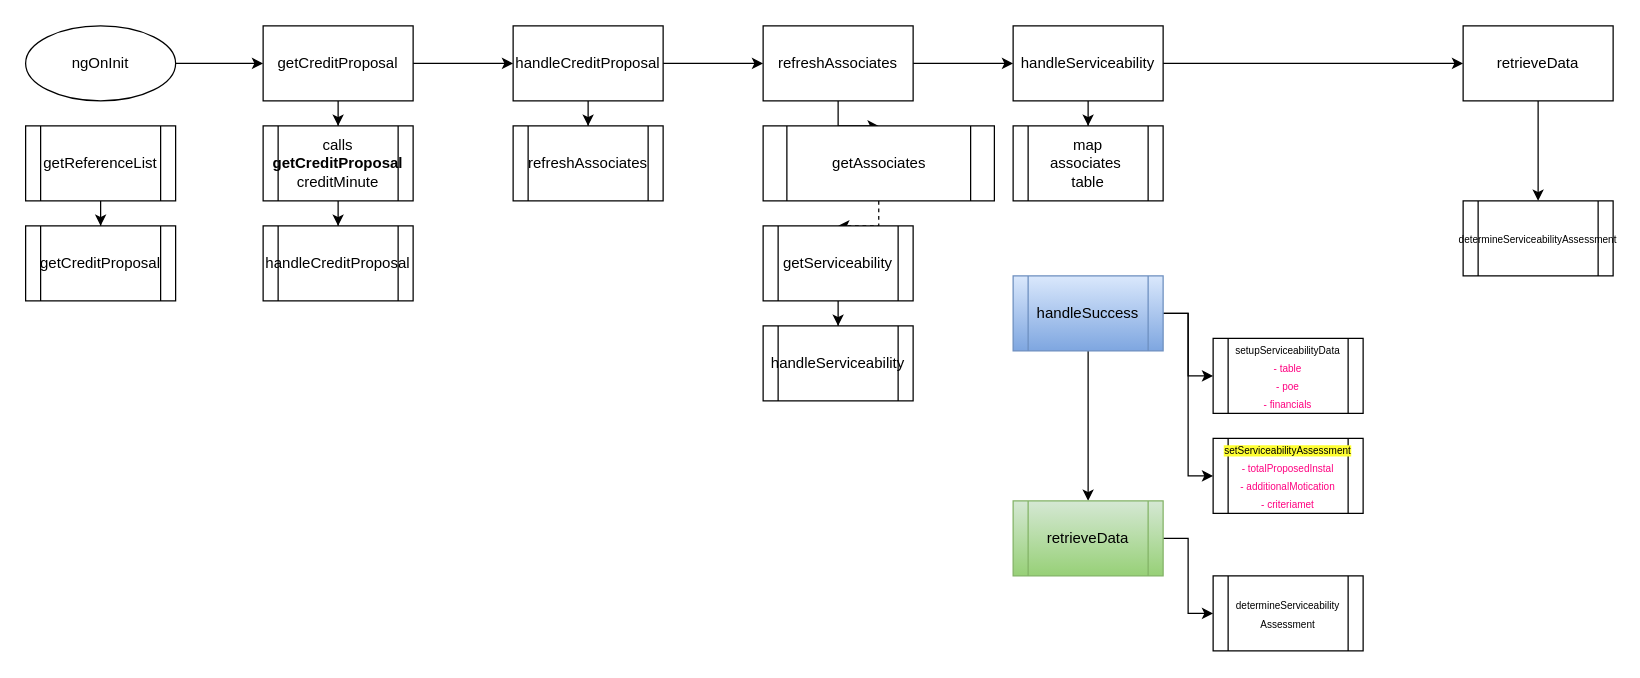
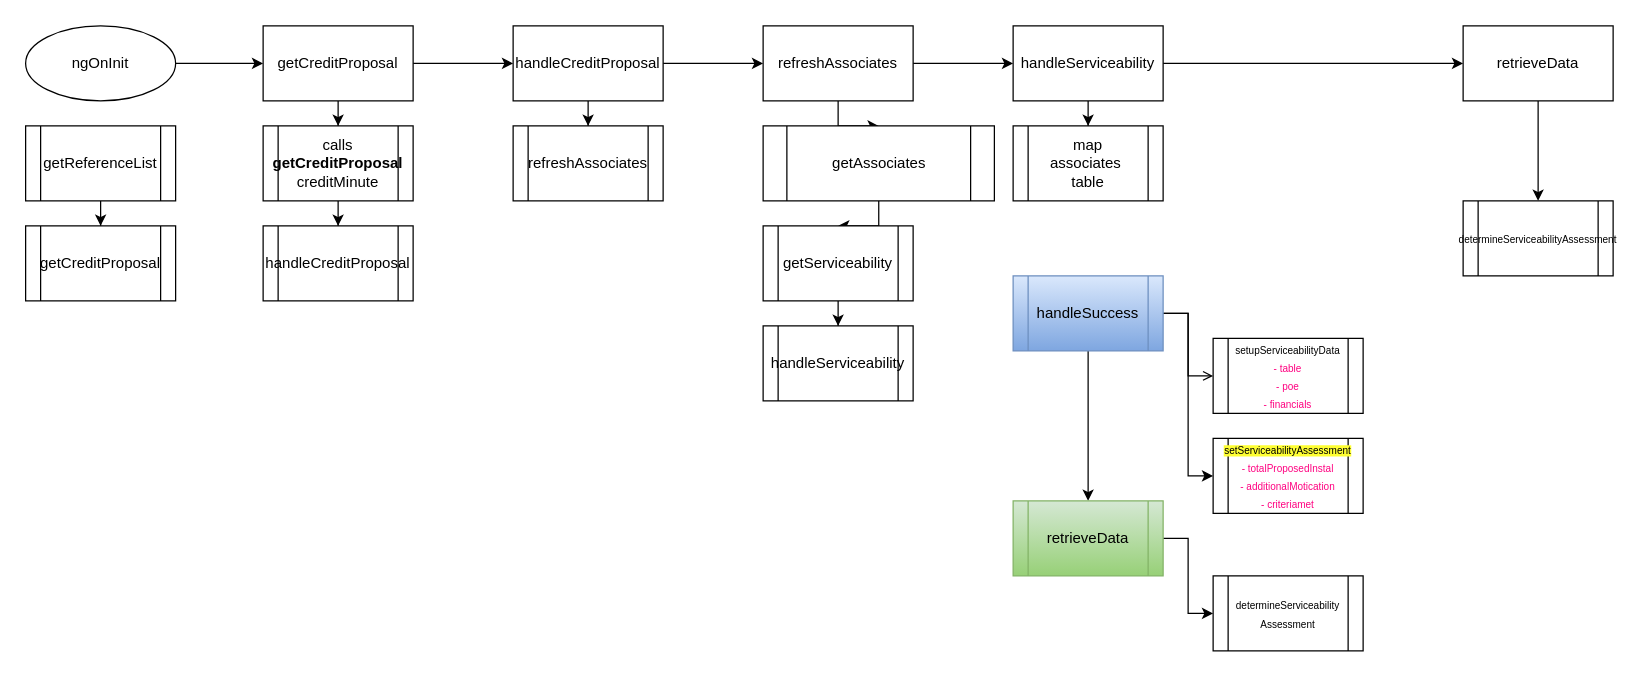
- <mxCell id="20" value="" style="edgeStyle=orthogonalEdgeStyle;rounded=0;orthogonalLoop=1;jettySize=auto;html=1;dashed=1;" edge="1" parent="1" source="21" target="23"><mxGeometry relative="1" as="geometry" /></mxCell>
+ <mxCell id="20" value="" style="edgeStyle=orthogonalEdgeStyle;rounded=0;orthogonalLoop=1;jettySize=auto;html=1;" edge="1" parent="1" source="21" target="23"><mxGeometry relative="1" as="geometry" /></mxCell>
- <mxCell id="30" value="" style="edgeStyle=orthogonalEdgeStyle;rounded=0;orthogonalLoop=1;jettySize=auto;html=1;" edge="1" parent="1" source="32" target="35"><mxGeometry relative="1" as="geometry" /></mxCell>
+ <mxCell id="30" value="" style="edgeStyle=orthogonalEdgeStyle;rounded=0;orthogonalLoop=1;jettySize=auto;html=1;endArrow=open;" edge="1" parent="1" source="32" target="35"><mxGeometry relative="1" as="geometry" /></mxCell>
